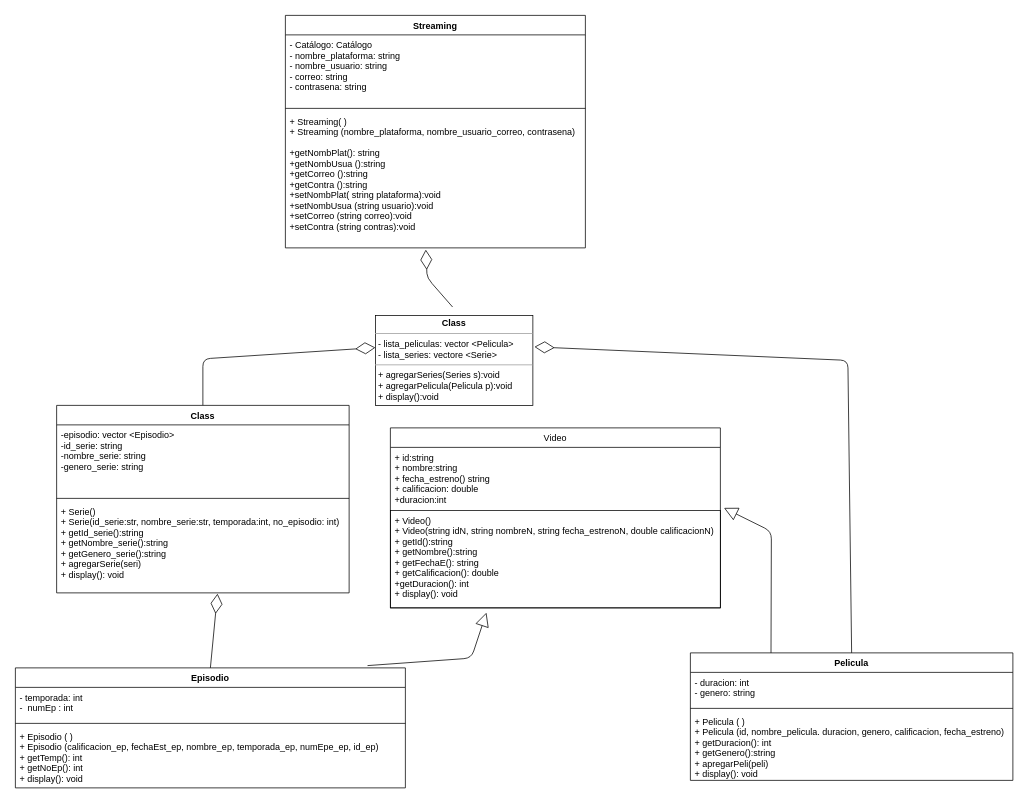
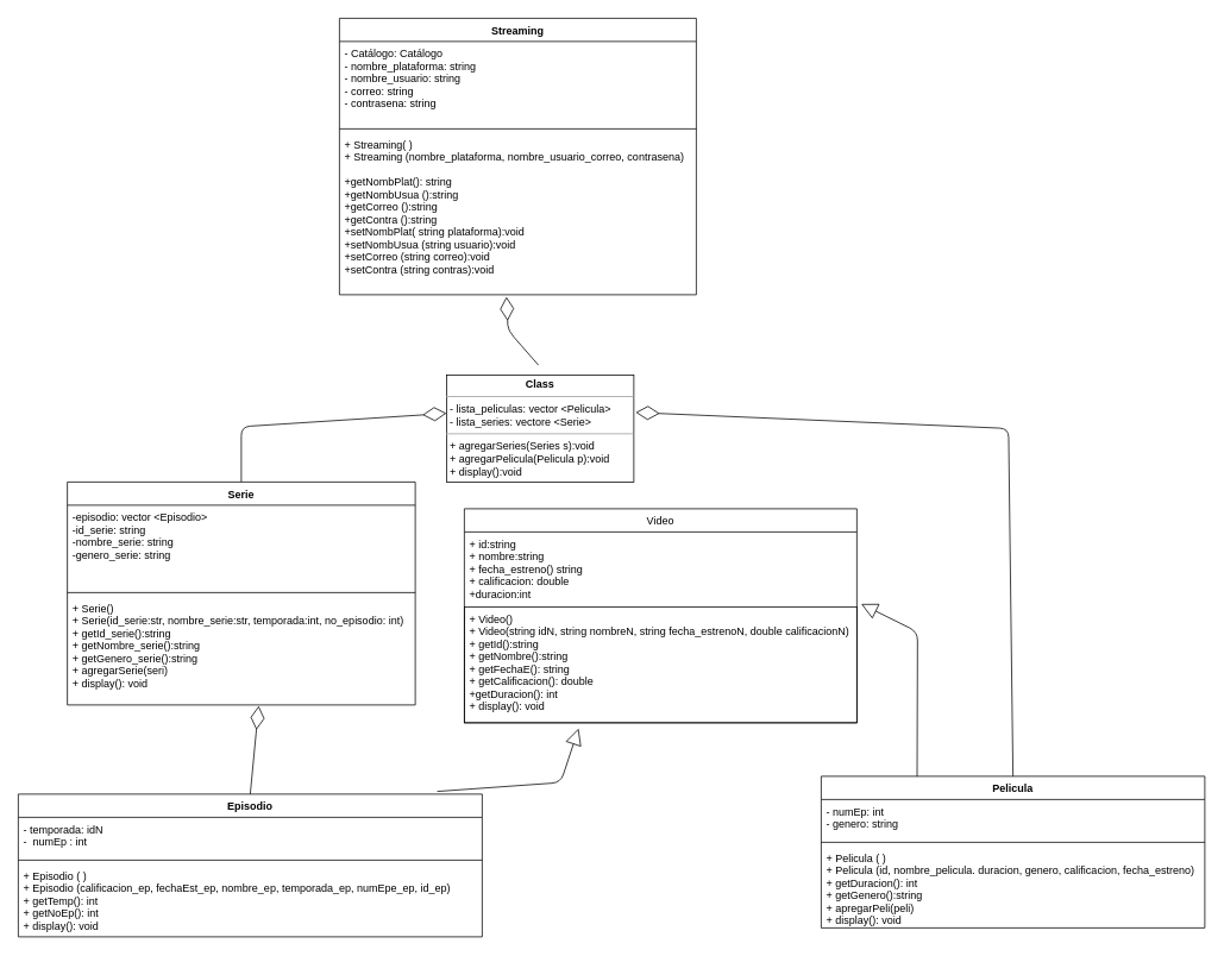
- <mxCell id="21" value="Class" style="swimlane;fontStyle=1;align=center;verticalAlign=top;childLayout=stackLayout;horizontal=1;startSize=26;horizontalStack=0;resizeParent=1;resizeParentMax=0;resizeLast=0;collapsible=1;marginBottom=0;" parent="1" vertex="1"><mxGeometry x="75" y="540" width="390" height="250" as="geometry" /></mxCell>
+ <mxCell id="21" value="Serie" style="swimlane;fontStyle=1;align=center;verticalAlign=top;childLayout=stackLayout;horizontal=1;startSize=26;horizontalStack=0;resizeParent=1;resizeParentMax=0;resizeLast=0;collapsible=1;marginBottom=0;" parent="1" vertex="1"><mxGeometry x="75" y="540" width="390" height="250" as="geometry" /></mxCell>
- <mxCell id="11" value="- duracion: int &#10;- genero: string&#10;" style="text;strokeColor=none;fillColor=none;align=left;verticalAlign=top;spacingLeft=4;spacingRight=4;overflow=hidden;rotatable=0;points=[[0,0.5],[1,0.5]];portConstraint=eastwest;" parent="10" vertex="1"><mxGeometry y="26" width="430" height="44" as="geometry" /></mxCell>
+ <mxCell id="11" value="- numEp: int &#10;- genero: string&#10;" style="text;strokeColor=none;fillColor=none;align=left;verticalAlign=top;spacingLeft=4;spacingRight=4;overflow=hidden;rotatable=0;points=[[0,0.5],[1,0.5]];portConstraint=eastwest;" parent="10" vertex="1"><mxGeometry y="26" width="430" height="44" as="geometry" /></mxCell>
- <mxCell id="7" value="- temporada: int&#10;-  numEp : int&#10;" style="text;strokeColor=none;fillColor=none;align=left;verticalAlign=top;spacingLeft=4;spacingRight=4;overflow=hidden;rotatable=0;points=[[0,0.5],[1,0.5]];portConstraint=eastwest;" parent="6" vertex="1"><mxGeometry y="26" width="520" height="44" as="geometry" /></mxCell>
+ <mxCell id="7" value="- temporada: idN&#10;-  numEp : int&#10;" style="text;strokeColor=none;fillColor=none;align=left;verticalAlign=top;spacingLeft=4;spacingRight=4;overflow=hidden;rotatable=0;points=[[0,0.5],[1,0.5]];portConstraint=eastwest;" parent="6" vertex="1"><mxGeometry y="26" width="520" height="44" as="geometry" /></mxCell>
